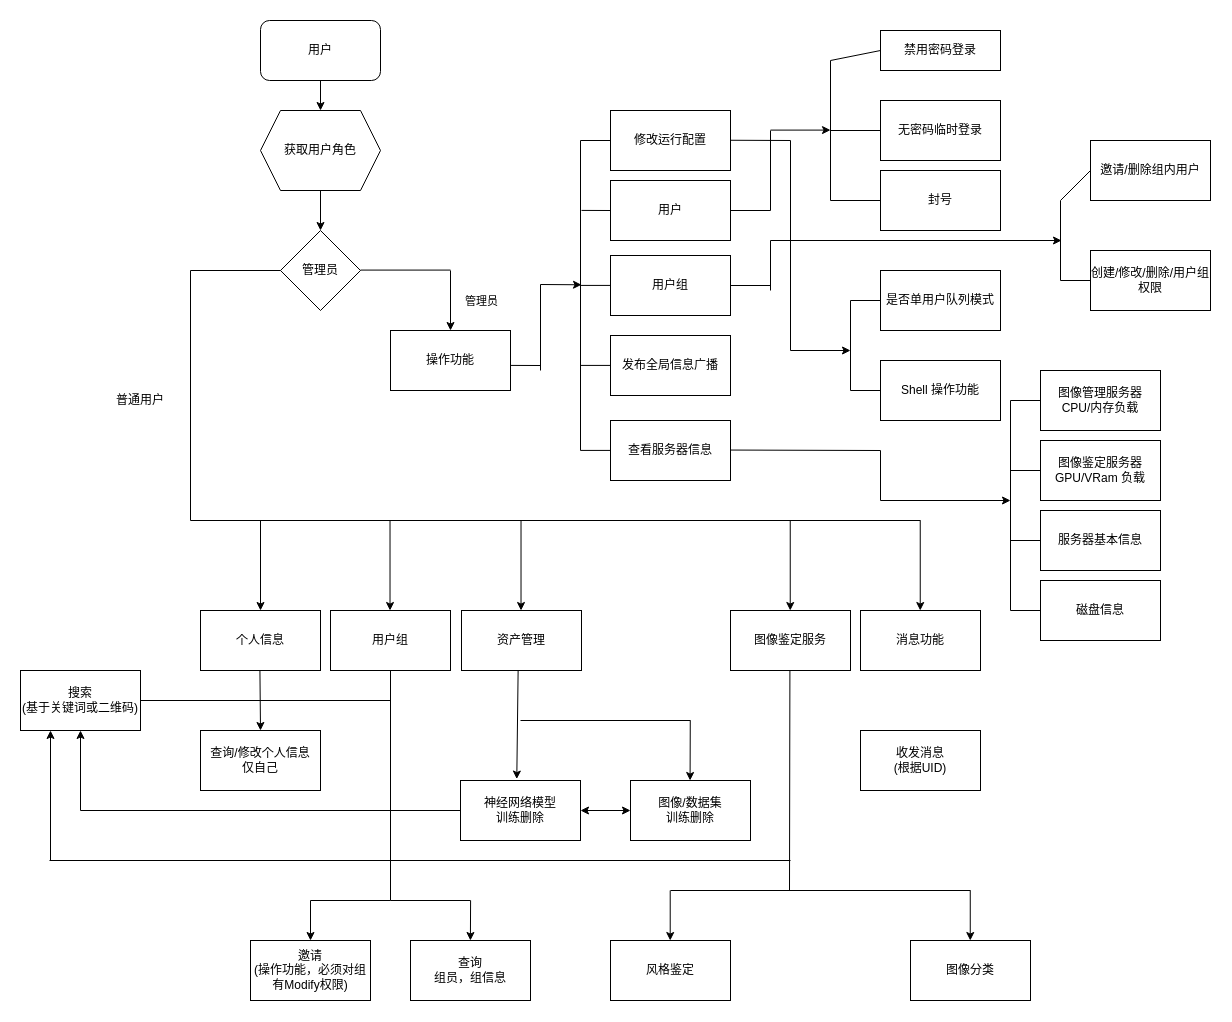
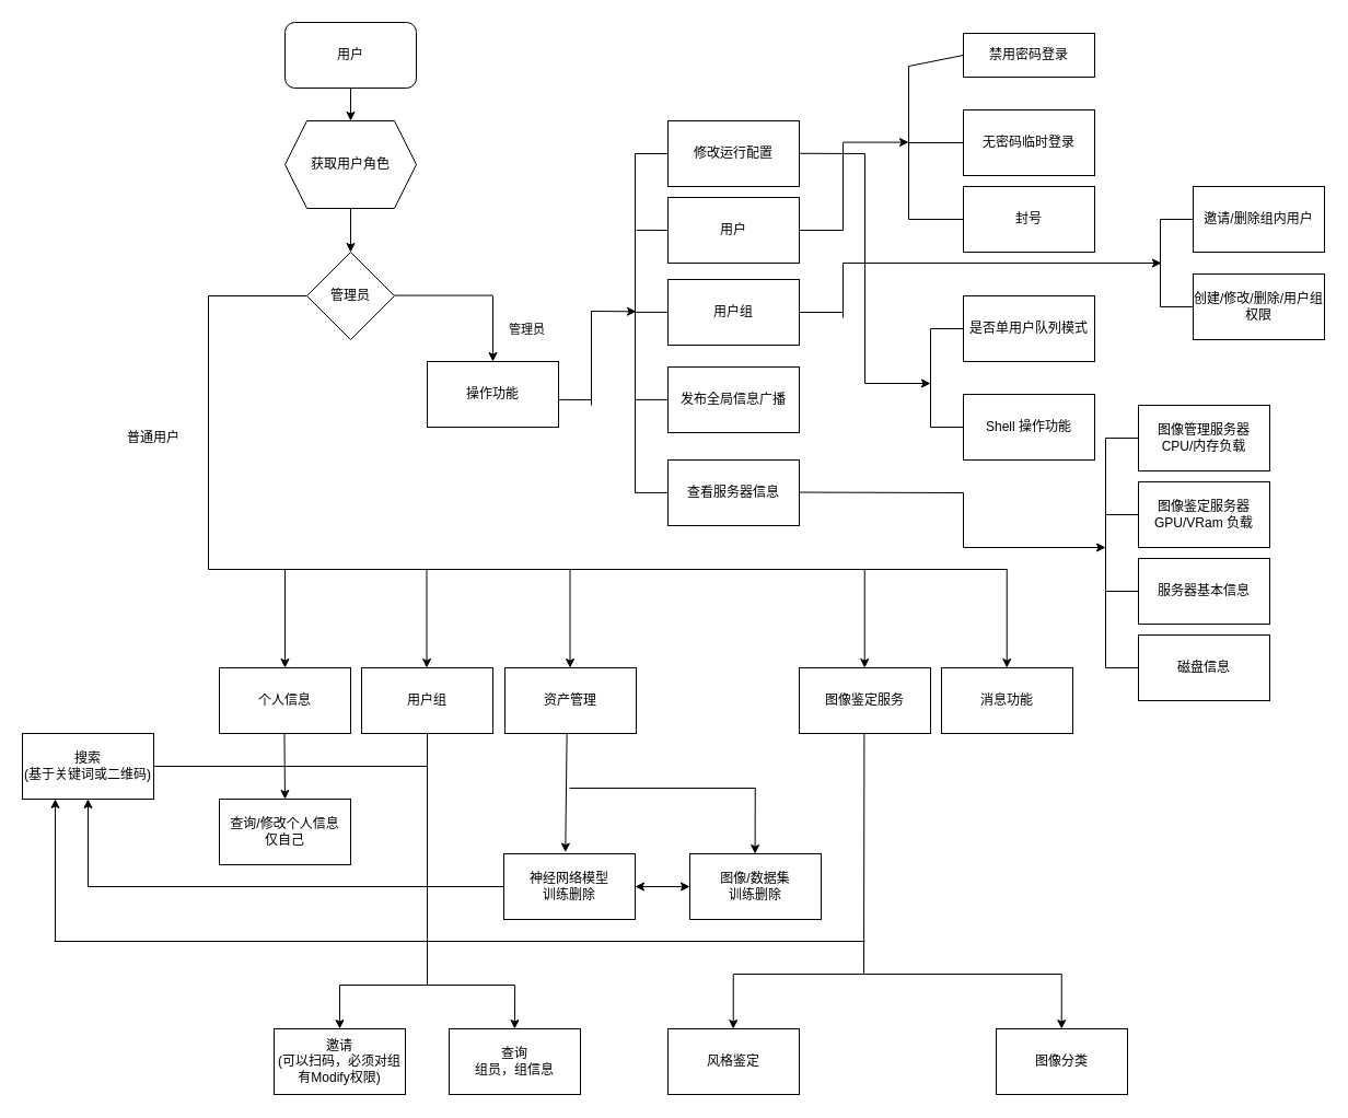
- <mxCell id="58" value="邀请/删除组内用户" style="rounded=0;whiteSpace=wrap;html=1;" vertex="1" parent="1"><mxGeometry x="1090" y="140" width="120" height="60" as="geometry" /></mxCell>
+ <mxCell id="58" value="邀请/删除组内用户" style="rounded=0;whiteSpace=wrap;html=1;" vertex="1" parent="1"><mxGeometry x="1090" y="170" width="120" height="60" as="geometry" /></mxCell>
- <mxCell id="30" value="收发消息&lt;br&gt;(根据UID)" style="rounded=0;whiteSpace=wrap;html=1;" parent="1" vertex="1"><mxGeometry x="860" y="730" width="120" height="60" as="geometry" /></mxCell>
- <mxCell id="33" value="邀请&lt;br&gt;(操作功能，必须对组有Modify权限)" style="rounded=0;whiteSpace=wrap;html=1;" parent="1" vertex="1"><mxGeometry x="250" y="940" width="120" height="60" as="geometry" /></mxCell>
+ <mxCell id="33" value="邀请&lt;br&gt;(可以扫码，必须对组有Modify权限)" style="rounded=0;whiteSpace=wrap;html=1;" parent="1" vertex="1"><mxGeometry x="250" y="940" width="120" height="60" as="geometry" /></mxCell>
